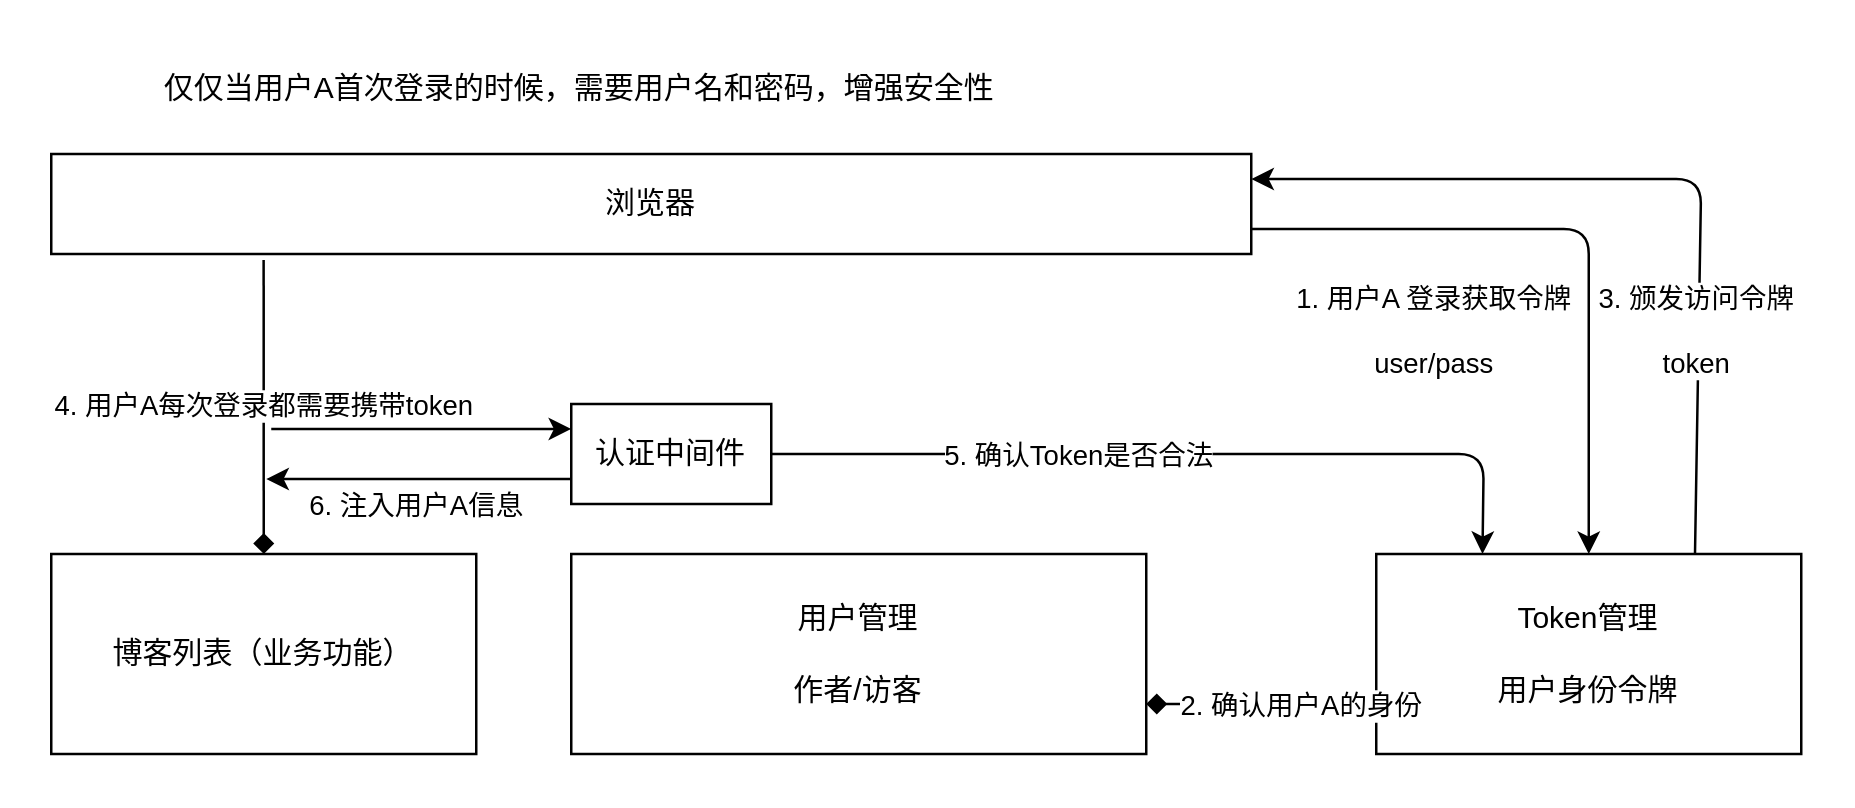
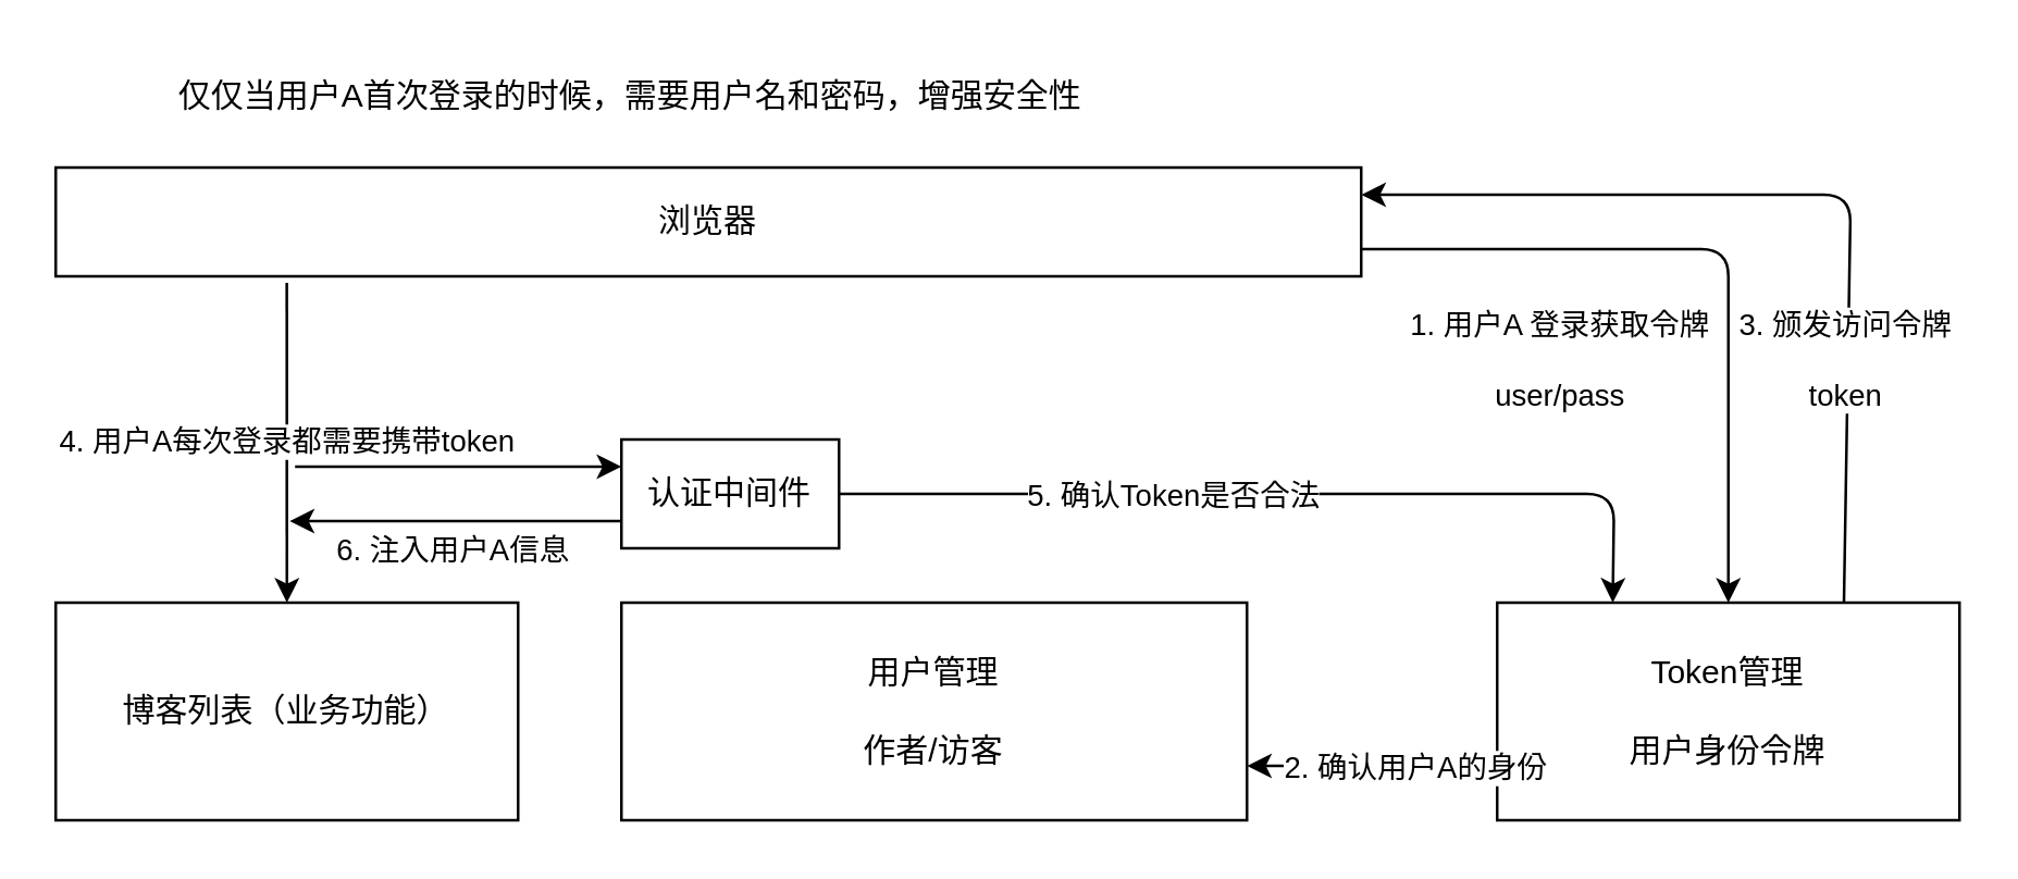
- <mxCell id="7" value="" style="endArrow=diamond;html=1;entryX=0.5;entryY=0;entryDx=0;entryDy=0;exitX=0.177;exitY=1.06;exitDx=0;exitDy=0;exitPerimeter=0;" parent="1" source="6" target="2" edge="1"><mxGeometry width="50" height="50" relative="1" as="geometry"><mxPoint x="160" y="181" as="sourcePoint" /><mxPoint x="210" y="131" as="targetPoint" /></mxGeometry></mxCell>
+ <mxCell id="7" value="" style="endArrow=classic;html=1;entryX=0.5;entryY=0;entryDx=0;entryDy=0;exitX=0.177;exitY=1.06;exitDx=0;exitDy=0;exitPerimeter=0;" parent="1" source="6" target="2" edge="1"><mxGeometry width="50" height="50" relative="1" as="geometry"><mxPoint x="160" y="181" as="sourcePoint" /><mxPoint x="210" y="131" as="targetPoint" /></mxGeometry></mxCell>
- <mxCell id="18" value="" style="endArrow=diamond;html=1;entryX=1;entryY=0.75;entryDx=0;entryDy=0;exitX=0;exitY=0.75;exitDx=0;exitDy=0;" parent="1" source="17" target="3" edge="1"><mxGeometry width="50" height="50" relative="1" as="geometry"><mxPoint x="330" y="351" as="sourcePoint" /><mxPoint x="380" y="301" as="targetPoint" /></mxGeometry></mxCell>
+ <mxCell id="18" value="" style="endArrow=classic;html=1;entryX=1;entryY=0.75;entryDx=0;entryDy=0;exitX=0;exitY=0.75;exitDx=0;exitDy=0;" parent="1" source="17" target="3" edge="1"><mxGeometry width="50" height="50" relative="1" as="geometry"><mxPoint x="330" y="351" as="sourcePoint" /><mxPoint x="380" y="301" as="targetPoint" /></mxGeometry></mxCell>
